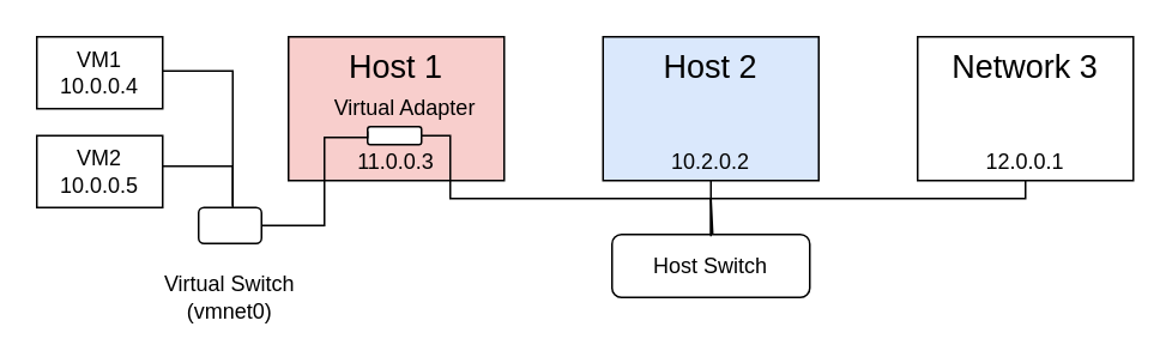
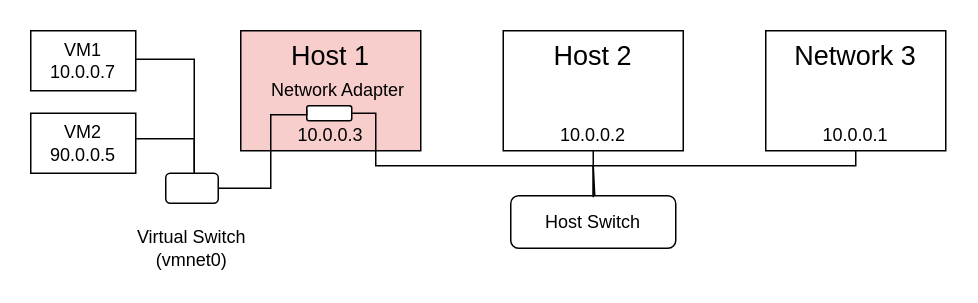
- <mxCell id="9" value="VM1&lt;div&gt;10.0.0.4&lt;/div&gt;" style="rounded=0;whiteSpace=wrap;html=1;" vertex="1" parent="1"><mxGeometry x="20" y="20" width="70" height="40" as="geometry" /></mxCell>
+ <mxCell id="9" value="VM1&lt;div&gt;10.0.0.7&lt;/div&gt;" style="rounded=0;whiteSpace=wrap;html=1;" vertex="1" parent="1"><mxGeometry x="20" y="20" width="70" height="40" as="geometry" /></mxCell>
- <mxCell id="5" value="Virtual Adapter" style="text;html=1;align=center;verticalAlign=middle;whiteSpace=wrap;rounded=0;" vertex="1" parent="1"><mxGeometry x="170" y="45" width="110" height="30" as="geometry" /></mxCell>
+ <mxCell id="5" value="Network Adapter" style="text;html=1;align=center;verticalAlign=middle;whiteSpace=wrap;rounded=0;" vertex="1" parent="1"><mxGeometry x="170" y="45" width="110" height="30" as="geometry" /></mxCell>
- <mxCell id="3" value="&lt;font style=&quot;font-size: 18px;&quot;&gt;Host 2&lt;/font&gt;" style="rounded=0;whiteSpace=wrap;html=1;verticalAlign=top;fillColor=#dae8fc;" vertex="1" parent="1"><mxGeometry x="335" y="20" width="120" height="80" as="geometry" /></mxCell>
+ <mxCell id="3" value="&lt;font style=&quot;font-size: 18px;&quot;&gt;Host 2&lt;/font&gt;" style="rounded=0;whiteSpace=wrap;html=1;verticalAlign=top;" vertex="1" parent="1"><mxGeometry x="335" y="20" width="120" height="80" as="geometry" /></mxCell>
- <mxCell id="6" value="11.0.0.3" style="text;html=1;align=center;verticalAlign=middle;whiteSpace=wrap;rounded=0;" vertex="1" parent="1"><mxGeometry x="190" y="75" width="60" height="30" as="geometry" /></mxCell>
+ <mxCell id="6" value="10.0.0.3" style="text;html=1;align=center;verticalAlign=middle;whiteSpace=wrap;rounded=0;" vertex="1" parent="1"><mxGeometry x="190" y="75" width="60" height="30" as="geometry" /></mxCell>
- <mxCell id="7" value="10.2.0.2" style="text;html=1;align=center;verticalAlign=middle;whiteSpace=wrap;rounded=0;" vertex="1" parent="1"><mxGeometry x="365" y="75" width="60" height="30" as="geometry" /></mxCell>
+ <mxCell id="7" value="10.0.0.2" style="text;html=1;align=center;verticalAlign=middle;whiteSpace=wrap;rounded=0;" vertex="1" parent="1"><mxGeometry x="365" y="75" width="60" height="30" as="geometry" /></mxCell>
- <mxCell id="8" value="12.0.0.1" style="text;html=1;align=center;verticalAlign=middle;whiteSpace=wrap;rounded=0;" vertex="1" parent="1"><mxGeometry x="540" y="75" width="60" height="30" as="geometry" /></mxCell>
+ <mxCell id="8" value="10.0.0.1" style="text;html=1;align=center;verticalAlign=middle;whiteSpace=wrap;rounded=0;" vertex="1" parent="1"><mxGeometry x="540" y="75" width="60" height="30" as="geometry" /></mxCell>
- <mxCell id="10" value="VM2&lt;div&gt;10.0.0.5&lt;/div&gt;" style="rounded=0;whiteSpace=wrap;html=1;" vertex="1" parent="1"><mxGeometry x="20" y="75" width="70" height="40" as="geometry" /></mxCell>
+ <mxCell id="10" value="VM2&lt;div&gt;90.0.0.5&lt;/div&gt;" style="rounded=0;whiteSpace=wrap;html=1;" vertex="1" parent="1"><mxGeometry x="20" y="75" width="70" height="40" as="geometry" /></mxCell>
